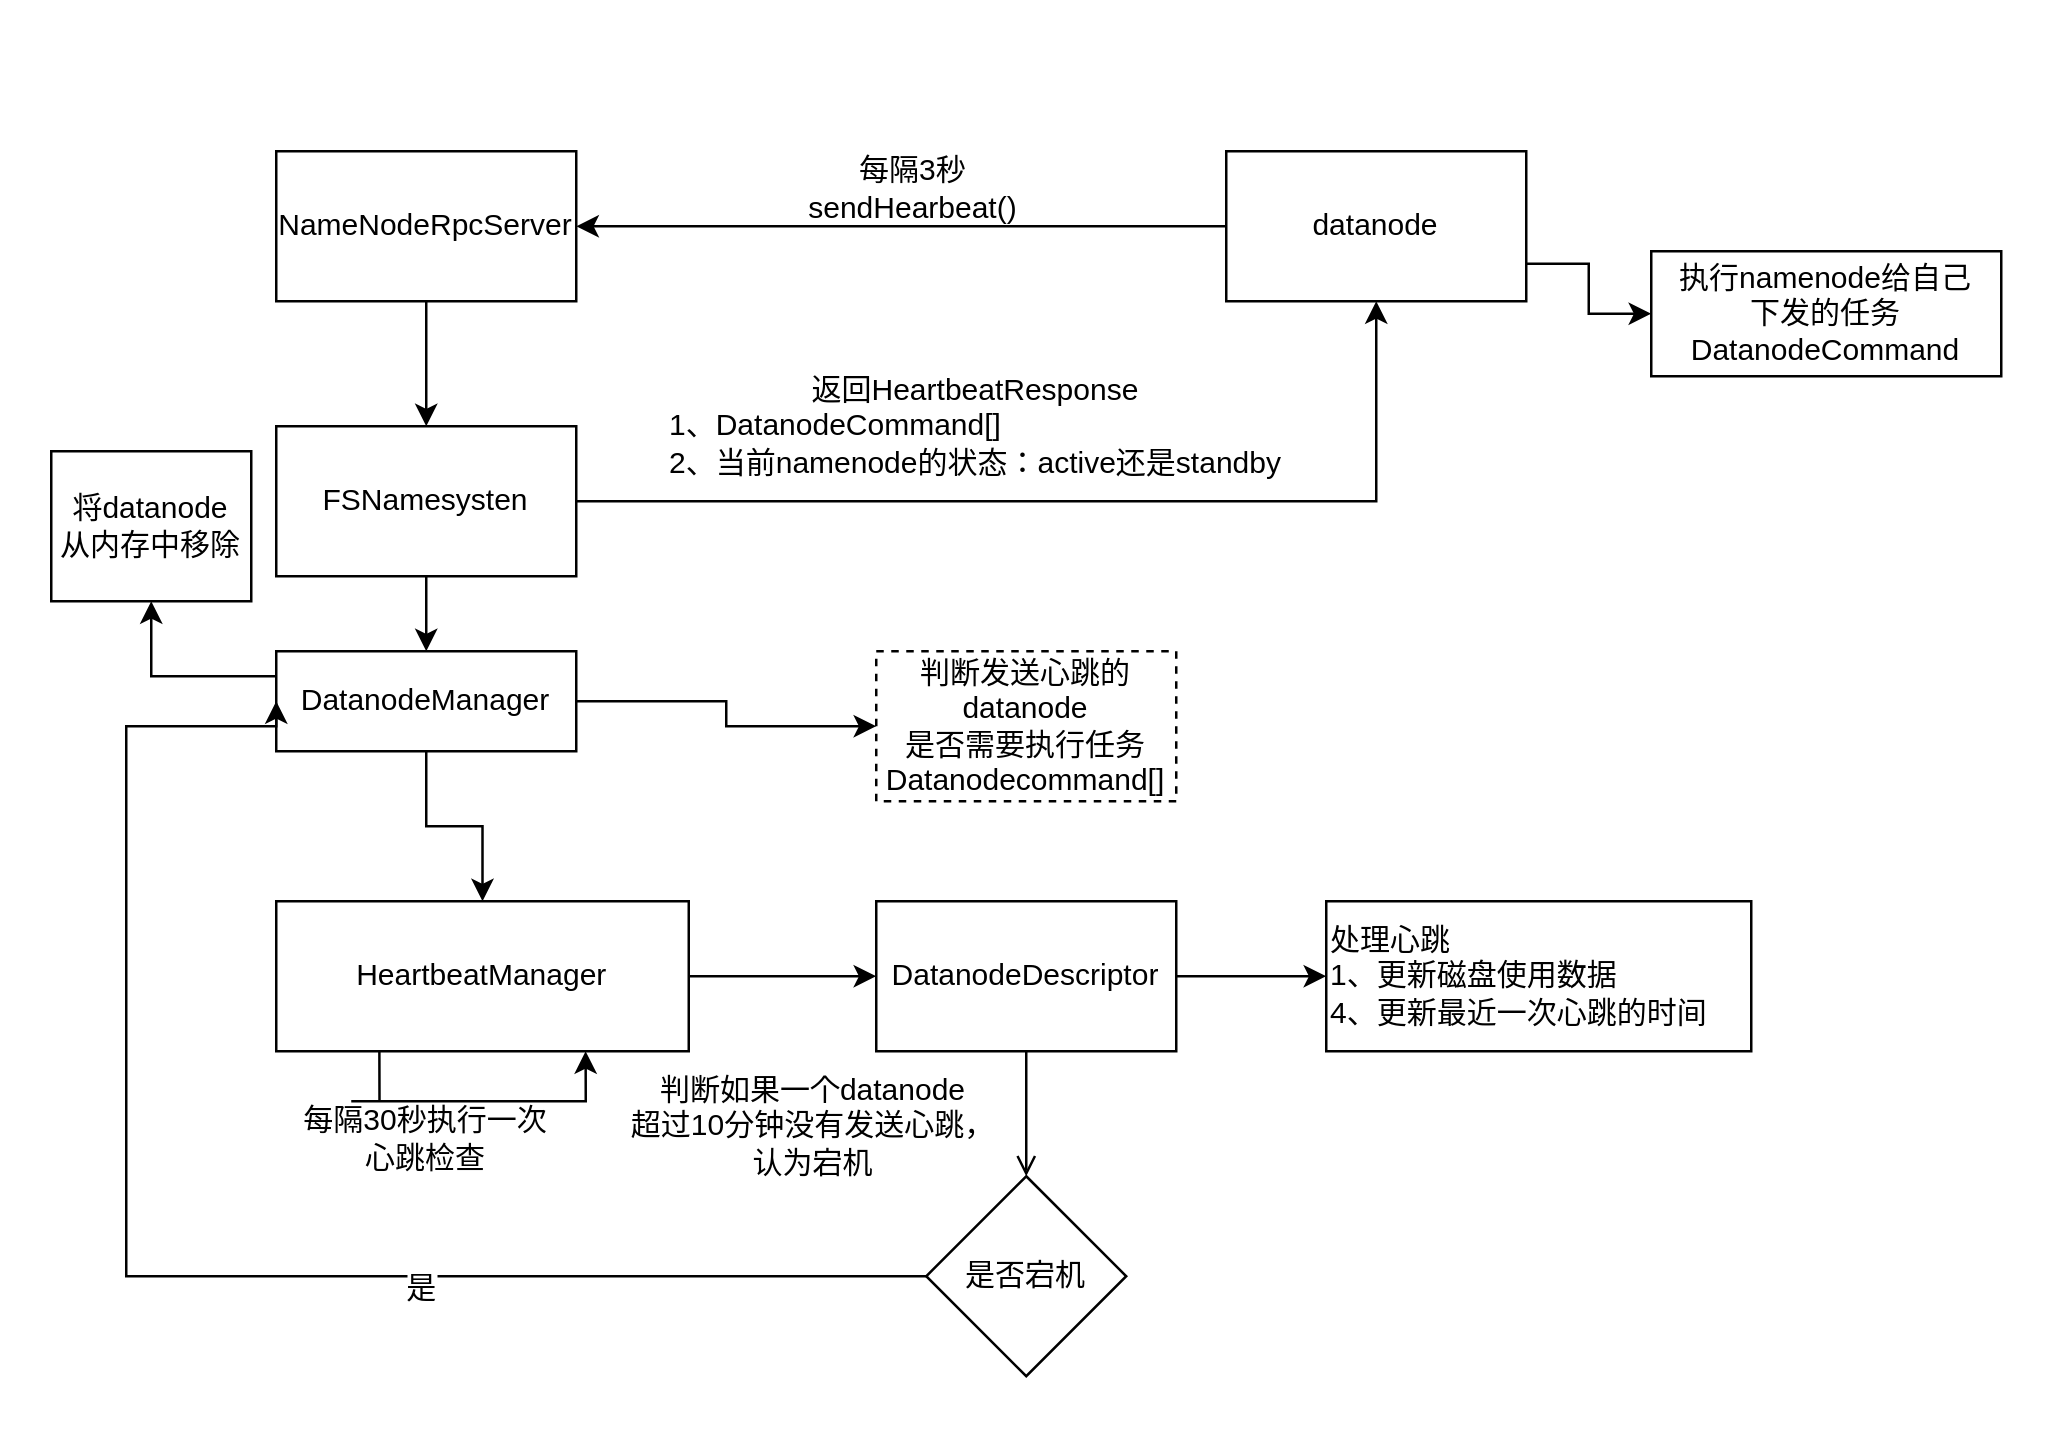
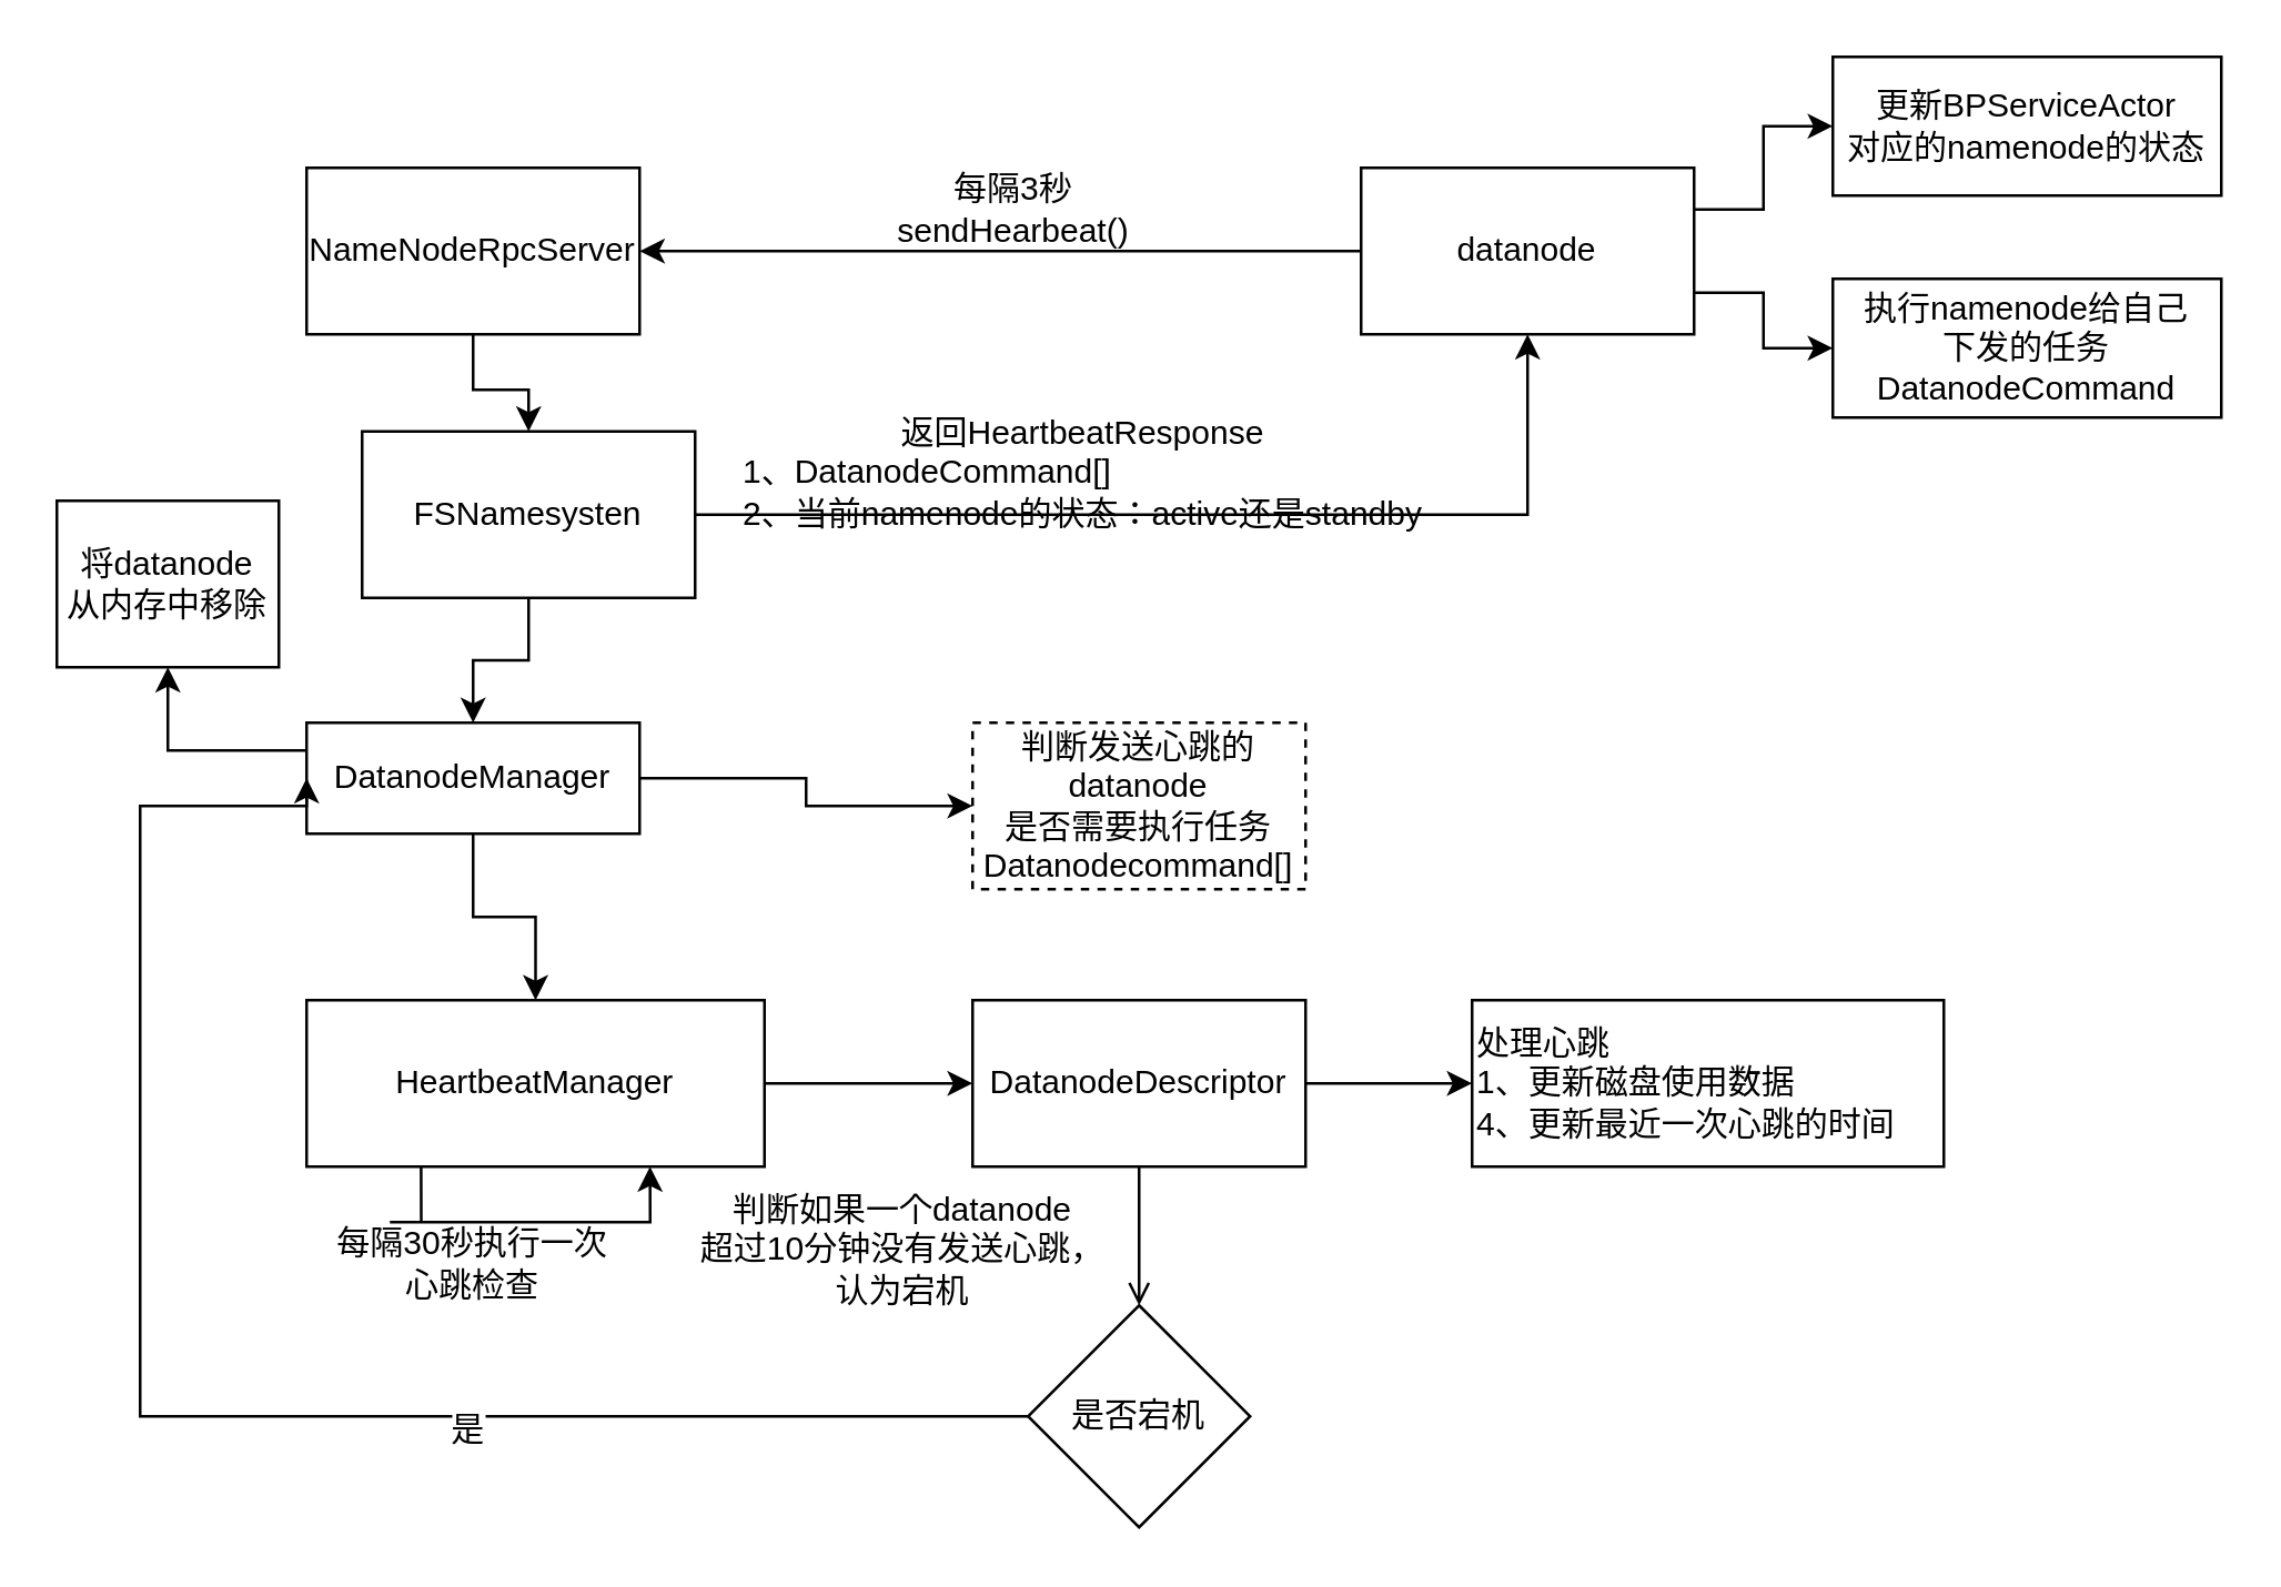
+ <mxCell id="6" value="更新BPServiceActor&lt;br&gt;对应的namenode的状态" style="rounded=0;whiteSpace=wrap;html=1;" vertex="1" parent="1"><mxGeometry x="660" y="20" width="140" height="50" as="geometry" /></mxCell>
+ <mxCell id="2" style="edgeStyle=orthogonalEdgeStyle;rounded=0;orthogonalLoop=1;jettySize=auto;html=1;exitX=1;exitY=0.25;exitDx=0;exitDy=0;entryX=0;entryY=0.5;entryDx=0;entryDy=0;" edge="1" parent="1" source="5" target="6"><mxGeometry relative="1" as="geometry" /></mxCell>
- <mxCell id="13" value="FSNamesysten" style="rounded=0;whiteSpace=wrap;html=1;" vertex="1" parent="1"><mxGeometry x="110" y="170" width="120" height="60" as="geometry" /></mxCell>
+ <mxCell id="13" value="FSNamesysten" style="rounded=0;whiteSpace=wrap;html=1;" vertex="1" parent="1"><mxGeometry x="130" y="155" width="120" height="60" as="geometry" /></mxCell>
